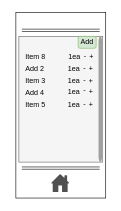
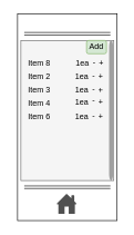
- <mxCell id="17" value="Add 2" style="text;strokeColor=none;align=left;fillColor=none;html=1;verticalAlign=middle;whiteSpace=wrap;rounded=0;" parent="16" vertex="1"><mxGeometry x="20" width="90" height="10" as="geometry" /></mxCell>
+ <mxCell id="17" value="Item 2" style="text;strokeColor=none;align=left;fillColor=none;html=1;verticalAlign=middle;whiteSpace=wrap;rounded=0;" parent="16" vertex="1"><mxGeometry x="20" width="90" height="10" as="geometry" /></mxCell>
- <mxCell id="21" value="Add 4" style="text;strokeColor=none;align=left;fillColor=none;html=1;verticalAlign=middle;whiteSpace=wrap;rounded=0;" parent="20" vertex="1"><mxGeometry x="10" width="90" height="10" as="geometry" /></mxCell>
+ <mxCell id="21" value="Item 4" style="text;strokeColor=none;align=left;fillColor=none;html=1;verticalAlign=middle;whiteSpace=wrap;rounded=0;" parent="20" vertex="1"><mxGeometry x="10" width="90" height="10" as="geometry" /></mxCell>
- <mxCell id="23" value="Item 5" style="text;strokeColor=none;align=left;fillColor=none;html=1;verticalAlign=middle;whiteSpace=wrap;rounded=0;" parent="22" vertex="1"><mxGeometry x="20" width="90" height="10" as="geometry" /></mxCell>
+ <mxCell id="23" value="Item 6" style="text;strokeColor=none;align=left;fillColor=none;html=1;verticalAlign=middle;whiteSpace=wrap;rounded=0;" parent="22" vertex="1"><mxGeometry x="20" width="90" height="10" as="geometry" /></mxCell>
